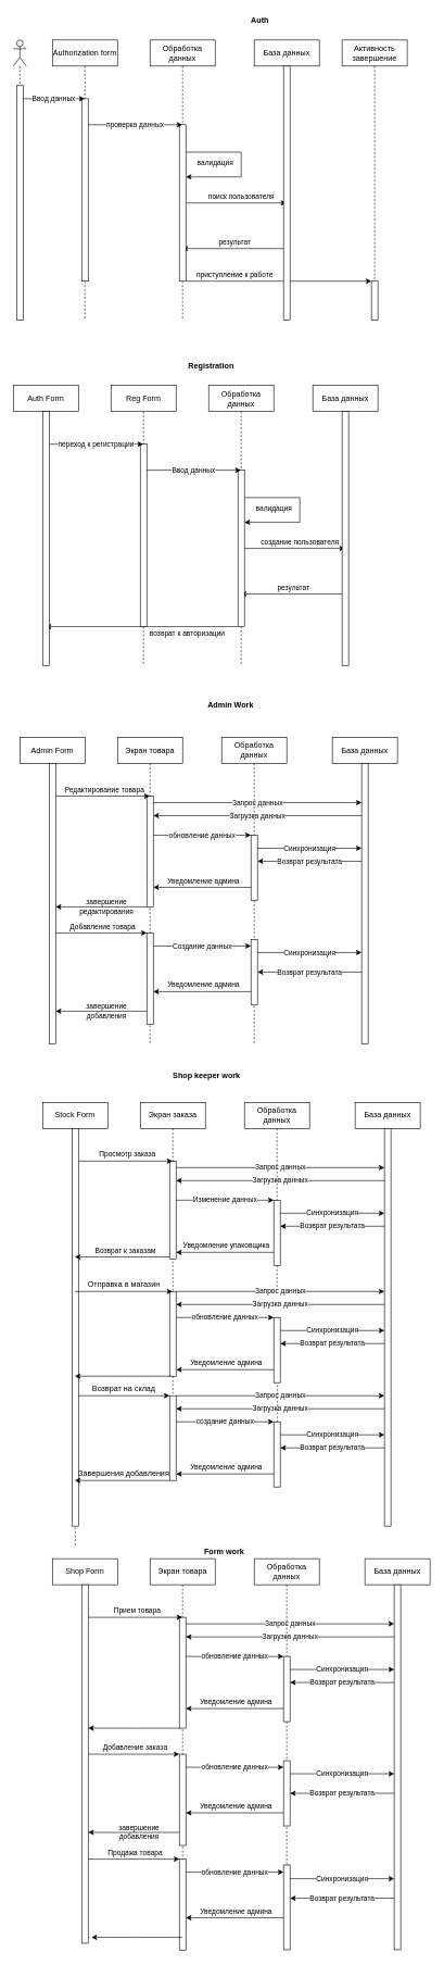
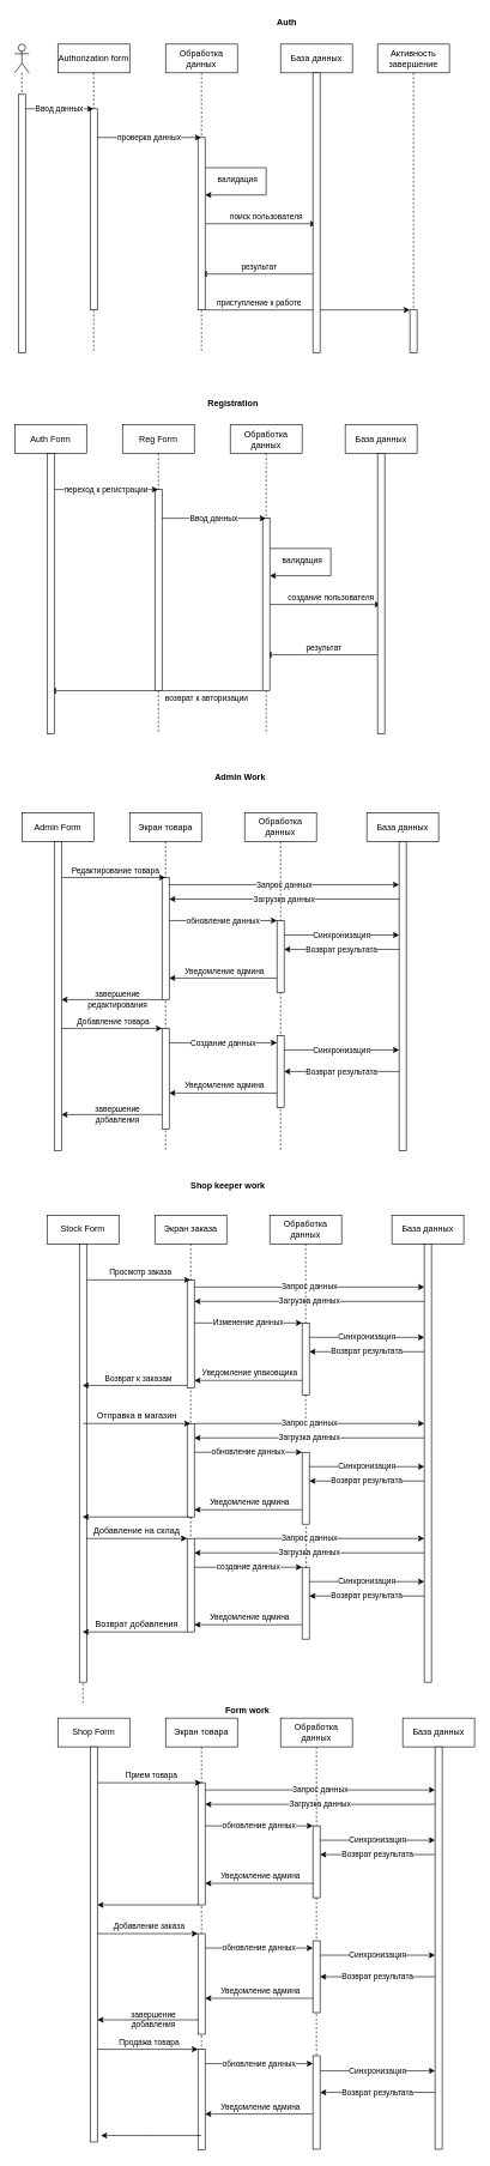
- <mxCell id="58" value="Admin Work" style="text;html=1;strokeColor=none;fillColor=none;align=center;verticalAlign=middle;whiteSpace=wrap;rounded=0;fontStyle=1" vertex="1" parent="1"><mxGeometry x="294" y="1070" width="120" height="20" as="geometry" /></mxCell>
+ <mxCell id="58" value="Admin Work" style="text;html=1;strokeColor=none;fillColor=none;align=center;verticalAlign=middle;whiteSpace=wrap;rounded=0;fontStyle=1" vertex="1" parent="1"><mxGeometry x="274" y="1070" width="120" height="20" as="geometry" /></mxCell>
- <mxCell id="82" value="Возврат на склад" style="text;html=1;strokeColor=none;fillColor=none;align=center;verticalAlign=middle;whiteSpace=wrap;rounded=0;" vertex="1" parent="1"><mxGeometry x="110" y="2120" width="160" height="20" as="geometry" /></mxCell>
+ <mxCell id="82" value="Добавление на склад" style="text;html=1;strokeColor=none;fillColor=none;align=center;verticalAlign=middle;whiteSpace=wrap;rounded=0;" vertex="1" parent="1"><mxGeometry x="110" y="2120" width="160" height="20" as="geometry" /></mxCell>
- <mxCell id="84" value="Завершения добавления" style="text;html=1;strokeColor=none;fillColor=none;align=center;verticalAlign=middle;whiteSpace=wrap;rounded=0;" vertex="1" parent="1"><mxGeometry x="110" y="2250" width="160" height="20" as="geometry" /></mxCell>
+ <mxCell id="84" value="Возврат добавления" style="text;html=1;strokeColor=none;fillColor=none;align=center;verticalAlign=middle;whiteSpace=wrap;rounded=0;" vertex="1" parent="1"><mxGeometry x="110" y="2250" width="160" height="20" as="geometry" /></mxCell>
